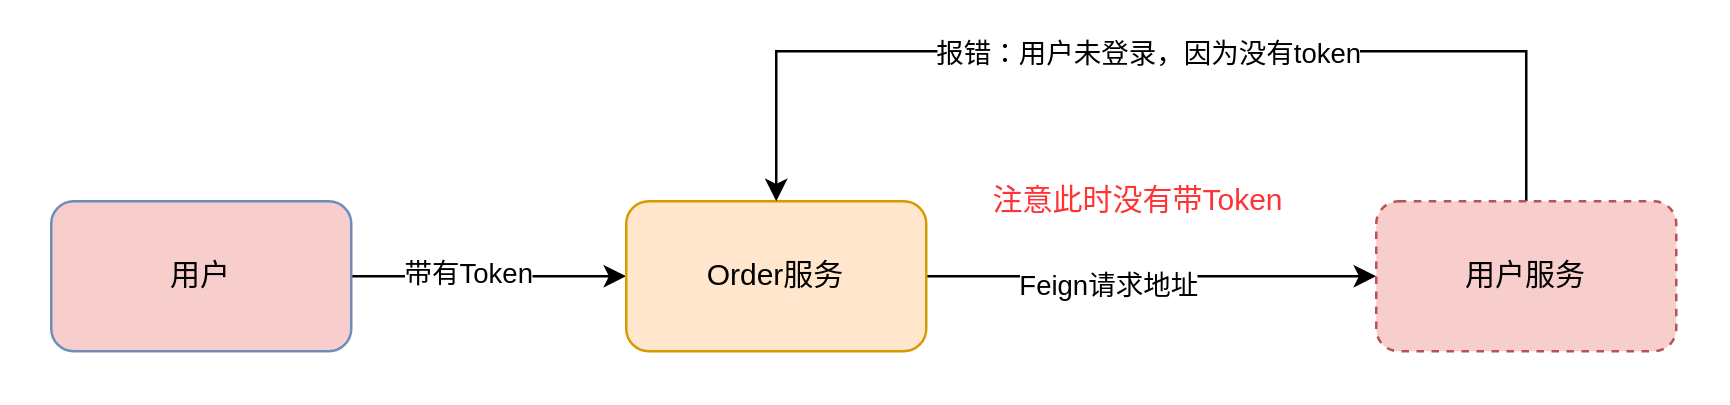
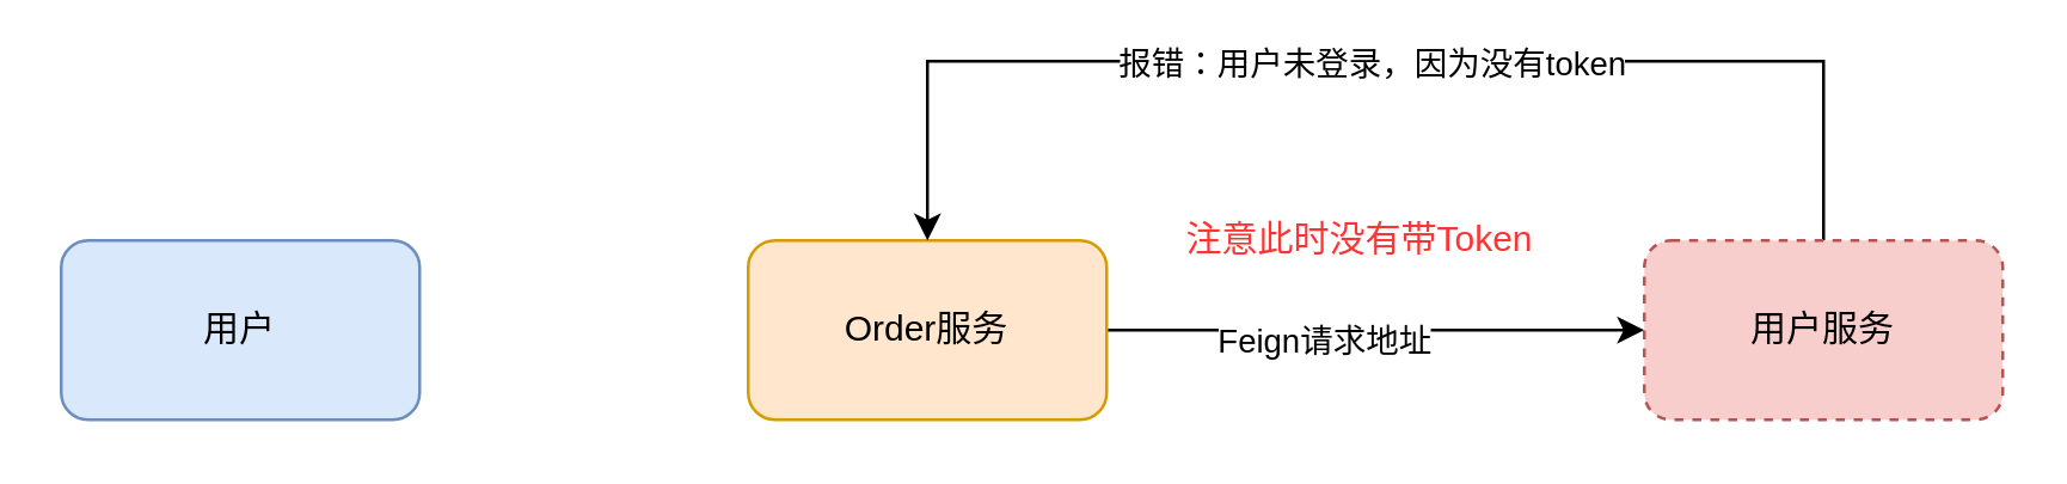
- <mxCell id="4" value="用户" style="rounded=1;whiteSpace=wrap;html=1;fillColor=#f8cecc;strokeColor=#6c8ebf;" vertex="1" parent="1"><mxGeometry x="20" y="80" width="120" height="60" as="geometry" /></mxCell>
+ <mxCell id="4" value="用户" style="rounded=1;whiteSpace=wrap;html=1;fillColor=#dae8fc;strokeColor=#6c8ebf;" vertex="1" parent="1"><mxGeometry x="20" y="80" width="120" height="60" as="geometry" /></mxCell>
- <mxCell id="2" style="edgeStyle=orthogonalEdgeStyle;rounded=0;orthogonalLoop=1;jettySize=auto;html=1;exitX=1;exitY=0.5;exitDx=0;exitDy=0;entryX=0;entryY=0.5;entryDx=0;entryDy=0;" edge="1" parent="1" source="4" target="7"><mxGeometry relative="1" as="geometry" /></mxCell>
- <mxCell id="3" value="带有Token" style="edgeLabel;html=1;align=center;verticalAlign=middle;resizable=0;points=[];" vertex="1" connectable="0" parent="2"><mxGeometry x="-0.164" y="2" relative="1" as="geometry"><mxPoint as="offset" /></mxGeometry></mxCell>
